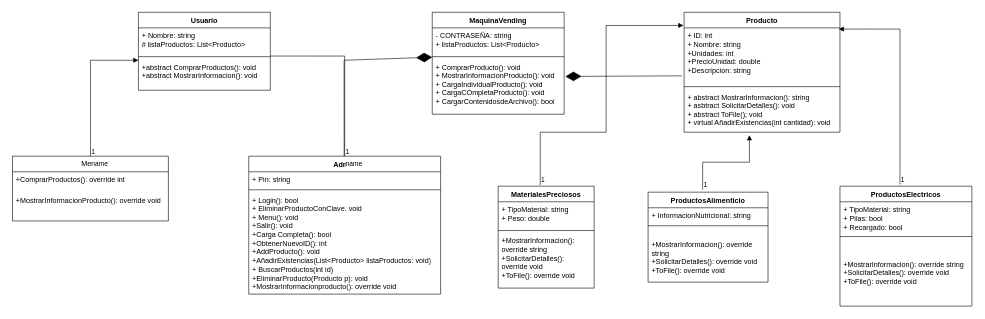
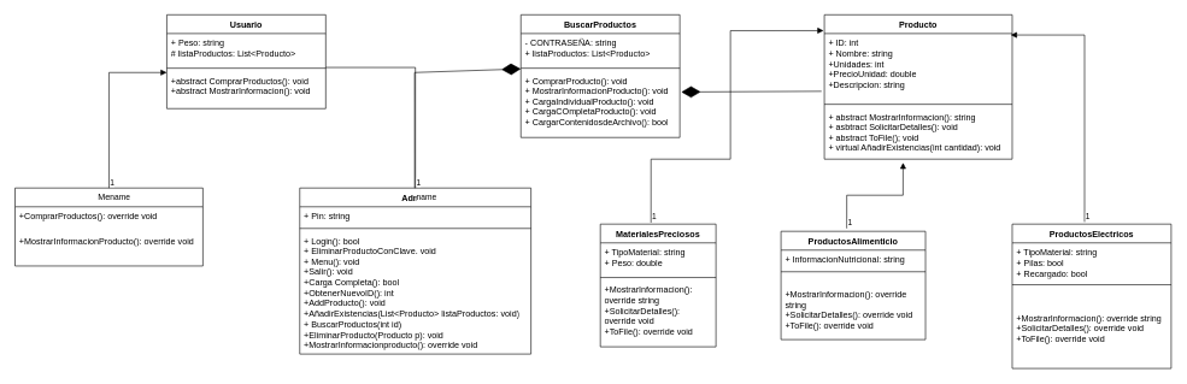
- <mxCell id="6" value="MaquinaVending" style="swimlane;fontStyle=1;align=center;verticalAlign=top;childLayout=stackLayout;horizontal=1;startSize=26;horizontalStack=0;resizeParent=1;resizeParentMax=0;resizeLast=0;collapsible=1;marginBottom=0;whiteSpace=wrap;html=1;" vertex="1" parent="1"><mxGeometry x="720" y="20" width="220" height="170" as="geometry" /></mxCell>
+ <mxCell id="6" value="BuscarProductos" style="swimlane;fontStyle=1;align=center;verticalAlign=top;childLayout=stackLayout;horizontal=1;startSize=26;horizontalStack=0;resizeParent=1;resizeParentMax=0;resizeLast=0;collapsible=1;marginBottom=0;whiteSpace=wrap;html=1;" vertex="1" parent="1"><mxGeometry x="720" y="20" width="220" height="170" as="geometry" /></mxCell>
- <mxCell id="3" value="&lt;div&gt;+ Nombre: string&lt;/div&gt;&lt;div&gt;# listaProductos: List&amp;lt;Producto&amp;gt;&lt;br&gt;&lt;/div&gt;" style="text;strokeColor=none;fillColor=none;align=left;verticalAlign=top;spacingLeft=4;spacingRight=4;overflow=hidden;rotatable=0;points=[[0,0.5],[1,0.5]];portConstraint=eastwest;whiteSpace=wrap;html=1;" vertex="1" parent="2"><mxGeometry y="26" width="220" height="44" as="geometry" /></mxCell>
+ <mxCell id="3" value="&lt;div&gt;+ Peso: string&lt;/div&gt;&lt;div&gt;# listaProductos: List&amp;lt;Producto&amp;gt;&lt;br&gt;&lt;/div&gt;" style="text;strokeColor=none;fillColor=none;align=left;verticalAlign=top;spacingLeft=4;spacingRight=4;overflow=hidden;rotatable=0;points=[[0,0.5],[1,0.5]];portConstraint=eastwest;whiteSpace=wrap;html=1;" vertex="1" parent="2"><mxGeometry y="26" width="220" height="44" as="geometry" /></mxCell>
- <mxCell id="15" value="+ComprarProductos(): override int" style="text;strokeColor=none;fillColor=none;align=left;verticalAlign=top;spacingLeft=4;spacingRight=4;overflow=hidden;rotatable=0;points=[[0,0.5],[1,0.5]];portConstraint=eastwest;whiteSpace=wrap;html=1;" vertex="1" parent="14"><mxGeometry y="26" width="260" height="34" as="geometry" /></mxCell>
+ <mxCell id="15" value="+ComprarProductos(): override void" style="text;strokeColor=none;fillColor=none;align=left;verticalAlign=top;spacingLeft=4;spacingRight=4;overflow=hidden;rotatable=0;points=[[0,0.5],[1,0.5]];portConstraint=eastwest;whiteSpace=wrap;html=1;" vertex="1" parent="14"><mxGeometry y="26" width="260" height="34" as="geometry" /></mxCell>
